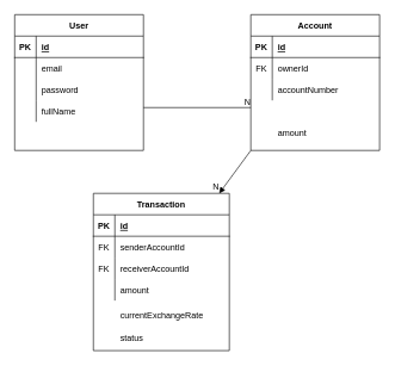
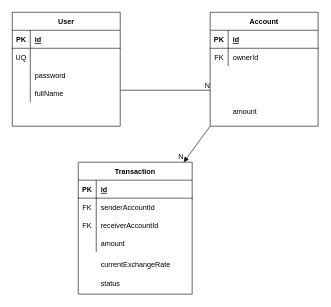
+ <mxCell id="7" value="UQ" style="shape=partialRectangle;connectable=0;fillColor=none;top=0;left=0;bottom=0;right=0;editable=1;overflow=hidden;" vertex="1" parent="6"><mxGeometry width="30" height="30" as="geometry" /></mxCell>
- <mxCell id="8" value="email" style="shape=partialRectangle;connectable=0;fillColor=none;top=0;left=0;bottom=0;right=0;align=left;spacingLeft=6;overflow=hidden;" vertex="1" parent="6"><mxGeometry x="30" width="150" height="30" as="geometry" /></mxCell>
- <mxCell id="25" value="accountNumber" style="shape=partialRectangle;connectable=0;fillColor=none;top=0;left=0;bottom=0;right=0;align=left;spacingLeft=6;overflow=hidden;" vertex="1" parent="23"><mxGeometry x="30" width="150" height="30" as="geometry" /></mxCell>
